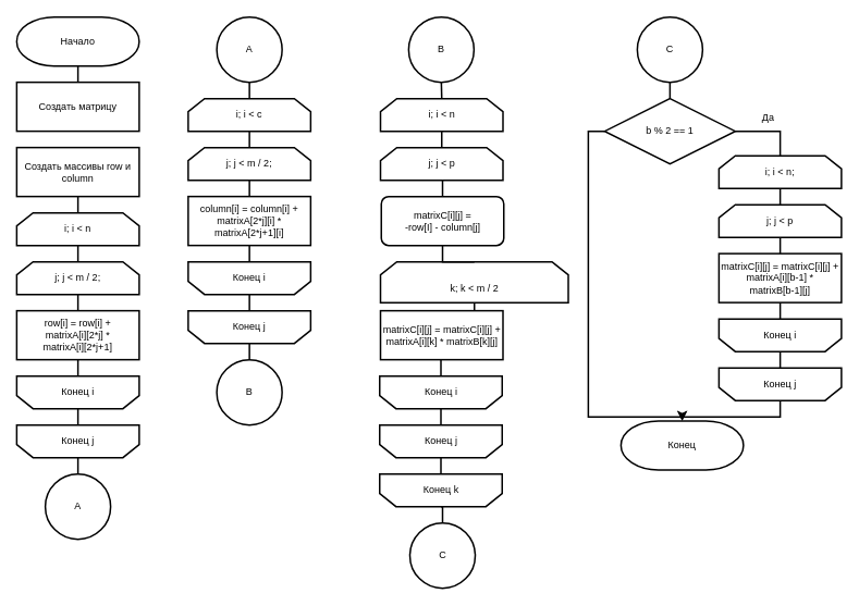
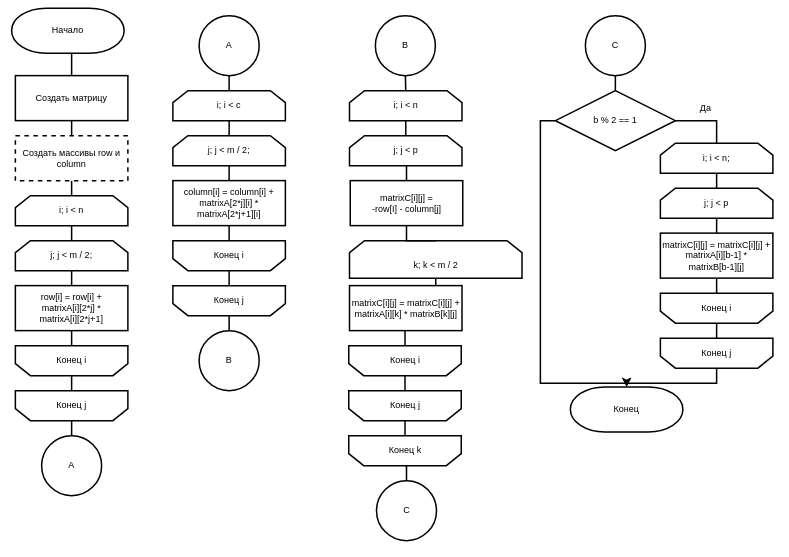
- <mxCell id="3" value="Начало" style="strokeWidth=2;html=1;shape=mxgraph.flowchart.terminator;whiteSpace=wrap;" parent="1" vertex="1"><mxGeometry x="20" y="20" width="150" height="60" as="geometry" /></mxCell>
+ <mxCell id="3" value="Начало" style="strokeWidth=2;html=1;shape=mxgraph.flowchart.terminator;whiteSpace=wrap;" parent="1" vertex="1"><mxGeometry x="15" y="10" width="150" height="60" as="geometry" /></mxCell>
+ <mxCell id="4" style="edgeStyle=orthogonalEdgeStyle;rounded=0;orthogonalLoop=1;jettySize=auto;html=1;exitX=0.5;exitY=1;exitDx=0;exitDy=0;entryX=0.5;entryY=0;entryDx=0;entryDy=0;strokeWidth=2;endArrow=none;endFill=0;" parent="1" source="5" target="7" edge="1"><mxGeometry relative="1" as="geometry" /></mxCell>
- <mxCell id="7" value="Создать массивы row и column" style="rounded=0;whiteSpace=wrap;html=1;strokeWidth=2;" parent="1" vertex="1"><mxGeometry x="20" y="180" width="150" height="60" as="geometry" /></mxCell>
+ <mxCell id="7" value="Создать массивы row и column" style="rounded=0;whiteSpace=wrap;html=1;strokeWidth=2;dashed=1;" parent="1" vertex="1"><mxGeometry x="20" y="180" width="150" height="60" as="geometry" /></mxCell>
- <mxCell id="49" value="matrixC[i][j] = &lt;br&gt;-row[I] - column[j]" style="whiteSpace=wrap;html=1;strokeWidth=2;rounded=1;" parent="1" vertex="1"><mxGeometry x="466.5" y="240" width="150" height="60" as="geometry" /></mxCell>
+ <mxCell id="49" value="matrixC[i][j] = &lt;br&gt;-row[I] - column[j]" style="rounded=0;whiteSpace=wrap;html=1;strokeWidth=2;" parent="1" vertex="1"><mxGeometry x="466.5" y="240" width="150" height="60" as="geometry" /></mxCell>
